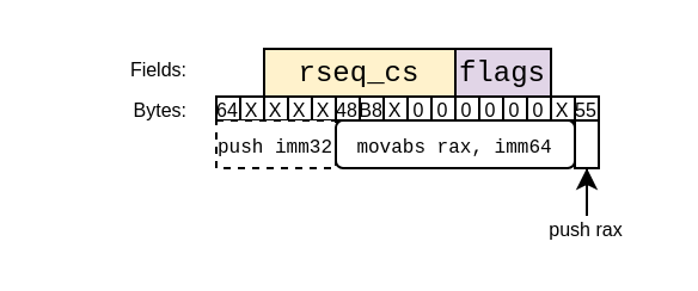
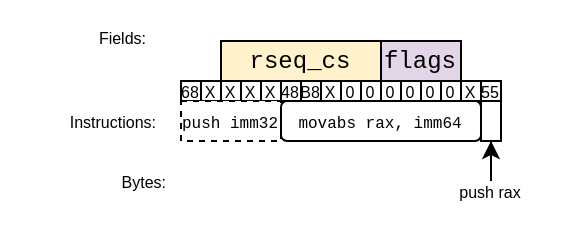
- <mxCell id="20" value="&lt;font style=&quot;font-size: 8px;&quot;&gt;Fields:&lt;/font&gt;" style="text;html=1;align=right;verticalAlign=middle;whiteSpace=wrap;rounded=0;" vertex="1" parent="1"><mxGeometry x="20" y="20" width="60" height="15" as="geometry" /></mxCell>
+ <mxCell id="20" value="&lt;font style=&quot;font-size: 8px;&quot;&gt;Fields:&lt;/font&gt;" style="text;html=1;align=right;verticalAlign=middle;whiteSpace=wrap;rounded=0;" vertex="1" parent="1"><mxGeometry x="15" y="10" width="60" height="15" as="geometry" /></mxCell>
- <mxCell id="21" value="&lt;font style=&quot;font-size: 8px;&quot;&gt;Bytes:&lt;/font&gt;" style="text;html=1;align=right;verticalAlign=middle;whiteSpace=wrap;rounded=0;" vertex="1" parent="1"><mxGeometry x="20" y="37.5" width="60" height="15" as="geometry" /></mxCell>
+ <mxCell id="21" value="&lt;font style=&quot;font-size: 8px;&quot;&gt;Bytes:&lt;/font&gt;" style="text;html=1;align=right;verticalAlign=middle;whiteSpace=wrap;rounded=0;" vertex="1" parent="1"><mxGeometry x="25" y="82.5" width="60" height="15" as="geometry" /></mxCell>
- <mxCell id="19" value="&lt;font style=&quot;font-size: 8px;&quot;&gt;64&lt;/font&gt;" style="rounded=0;whiteSpace=wrap;html=1;" vertex="1" parent="1"><mxGeometry x="90" y="40" width="10" height="10" as="geometry" /></mxCell>
+ <mxCell id="19" value="&lt;font style=&quot;font-size: 8px;&quot;&gt;68&lt;/font&gt;" style="rounded=0;whiteSpace=wrap;html=1;" vertex="1" parent="1"><mxGeometry x="90" y="40" width="10" height="10" as="geometry" /></mxCell>
+ <mxCell id="27" value="&lt;div&gt;&lt;font style=&quot;font-size: 8px;&quot;&gt;Instructions:&lt;/font&gt;&lt;/div&gt;" style="text;html=1;align=right;verticalAlign=middle;whiteSpace=wrap;rounded=0;" vertex="1" parent="1"><mxGeometry x="20" y="52.5" width="60" height="15" as="geometry" /></mxCell>
